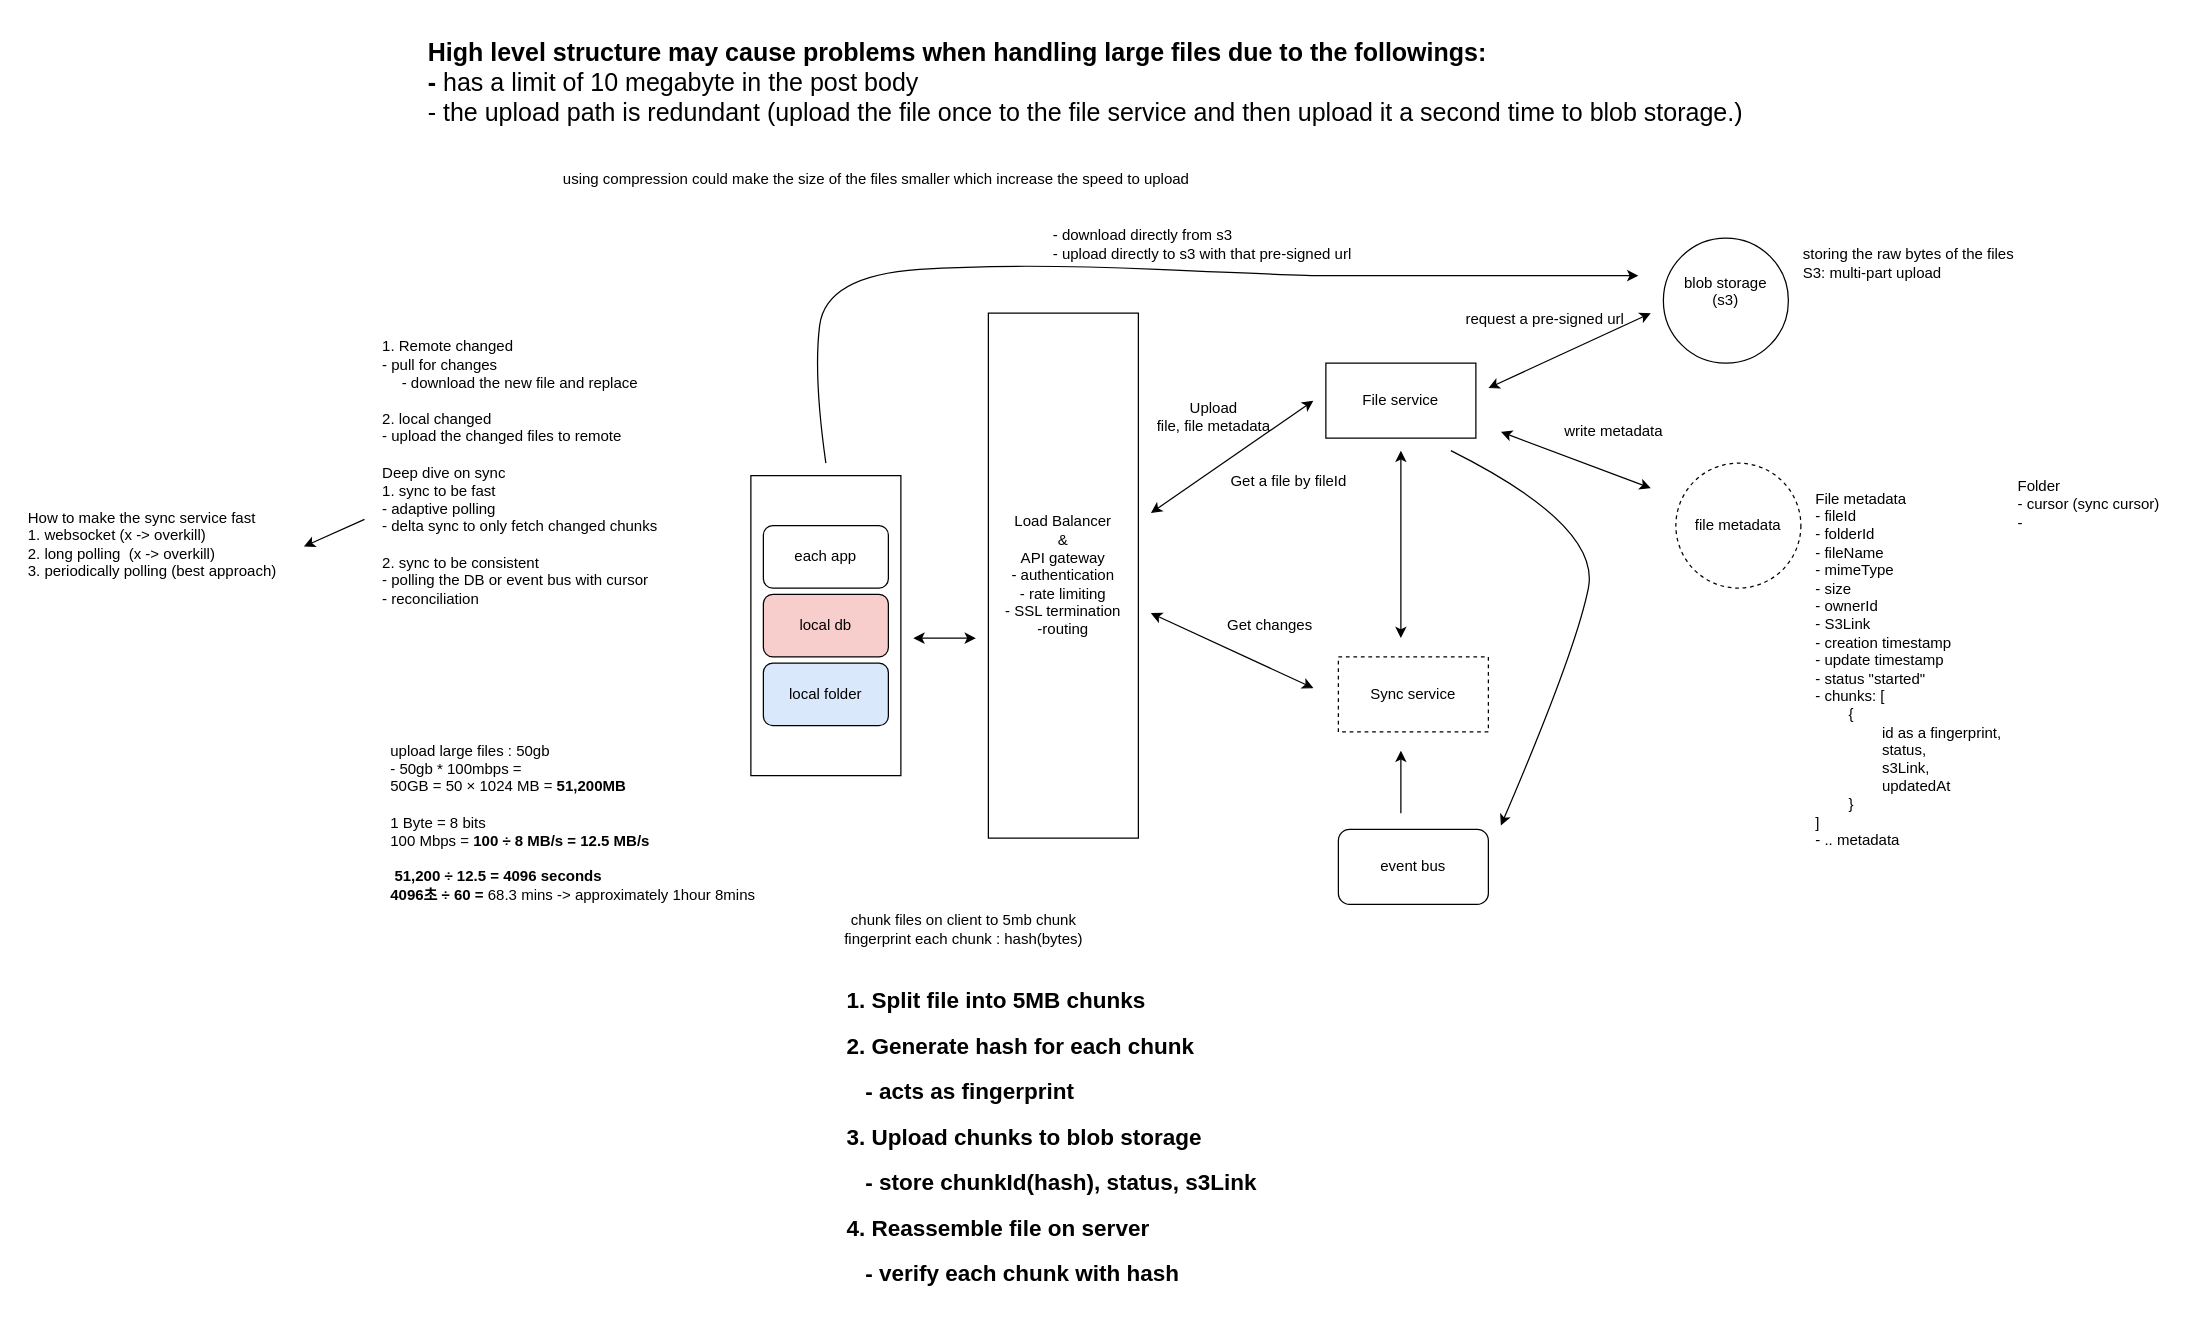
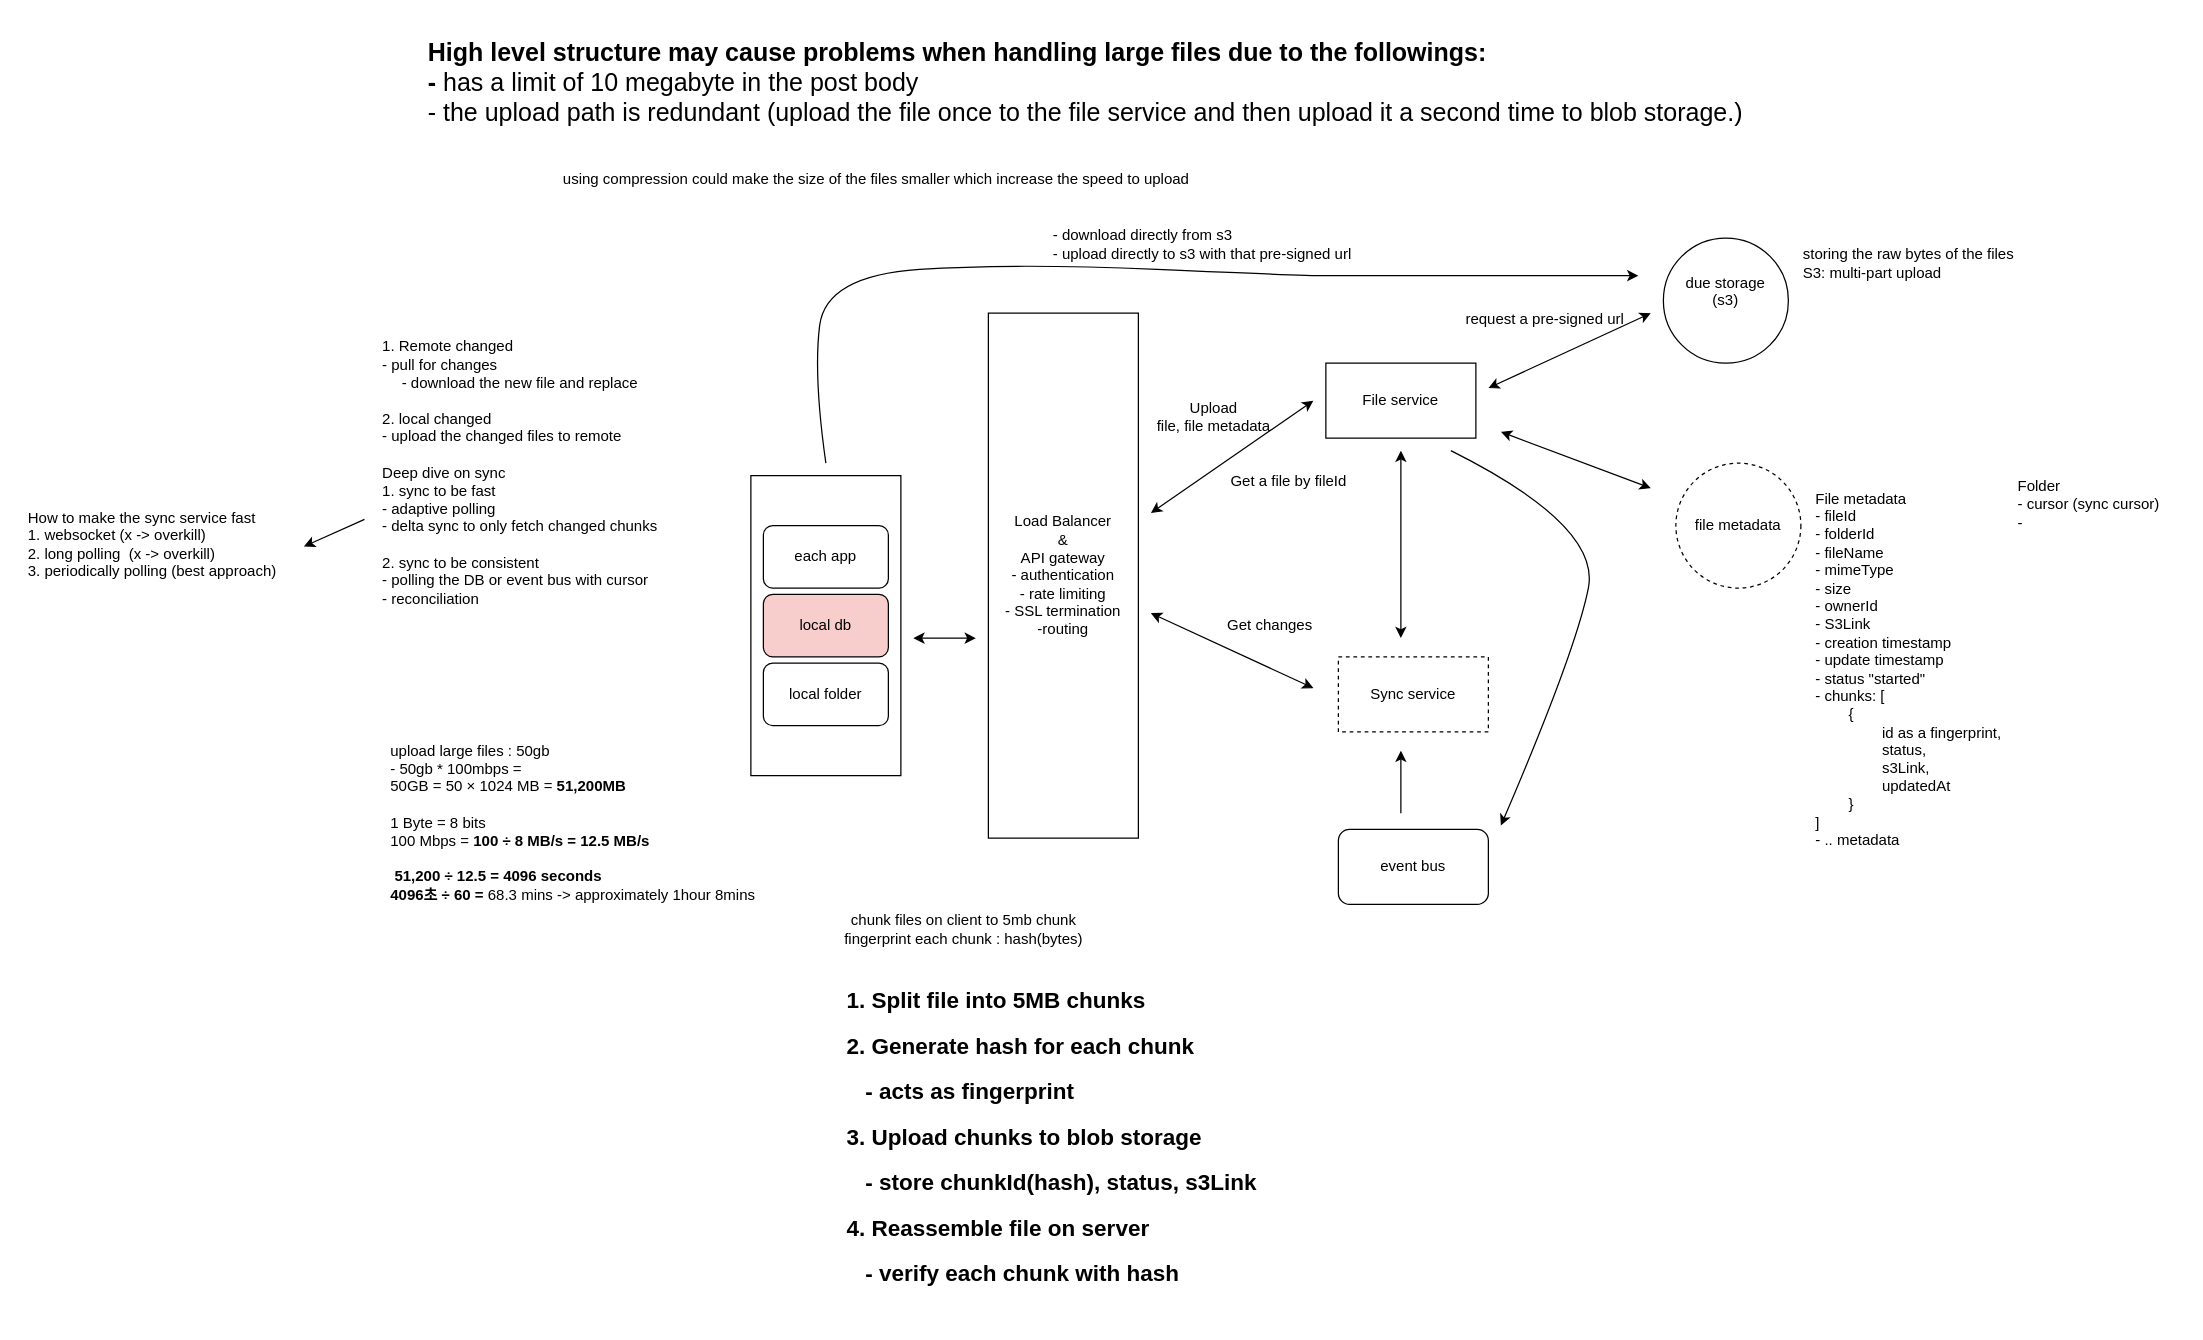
- <mxCell id="7" value="blob storage&lt;div&gt;(s3)&lt;/div&gt;&lt;div&gt;&lt;br&gt;&lt;/div&gt;" style="ellipse;whiteSpace=wrap;html=1;aspect=fixed;" vertex="1" parent="1"><mxGeometry x="1330" y="190" width="100" height="100" as="geometry" /></mxCell>
+ <mxCell id="7" value="due storage&lt;div&gt;(s3)&lt;/div&gt;&lt;div&gt;&lt;br&gt;&lt;/div&gt;" style="ellipse;whiteSpace=wrap;html=1;aspect=fixed;" vertex="1" parent="1"><mxGeometry x="1330" y="190" width="100" height="100" as="geometry" /></mxCell>
- <mxCell id="12" value="write metadata" style="text;html=1;align=center;verticalAlign=middle;resizable=0;points=[];autosize=1;strokeColor=none;fillColor=none;" vertex="1" parent="1"><mxGeometry x="1240" y="330" width="100" height="30" as="geometry" /></mxCell>
- <mxCell id="19" value="local folder" style="rounded=1;whiteSpace=wrap;html=1;fillColor=#dae8fc;" vertex="1" parent="1"><mxGeometry x="610" y="530" width="100" height="50" as="geometry" /></mxCell>
+ <mxCell id="19" value="local folder" style="rounded=1;whiteSpace=wrap;html=1;" vertex="1" parent="1"><mxGeometry x="610" y="530" width="100" height="50" as="geometry" /></mxCell>
